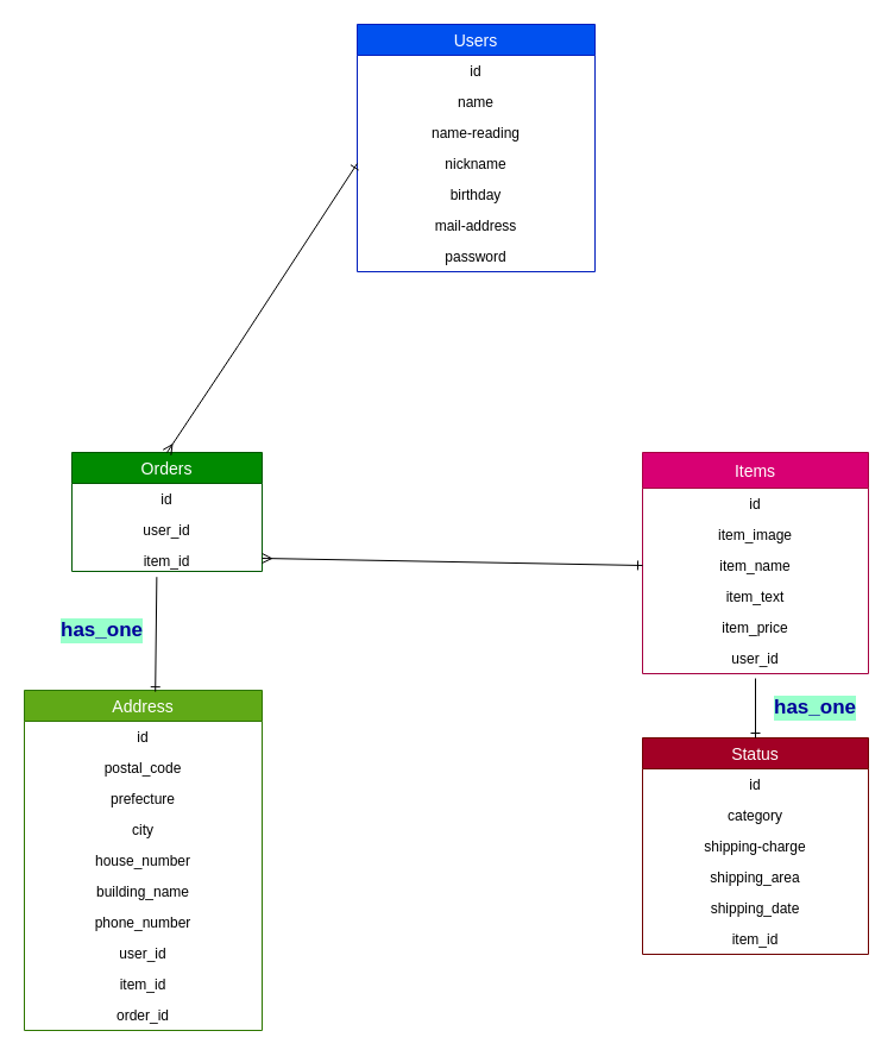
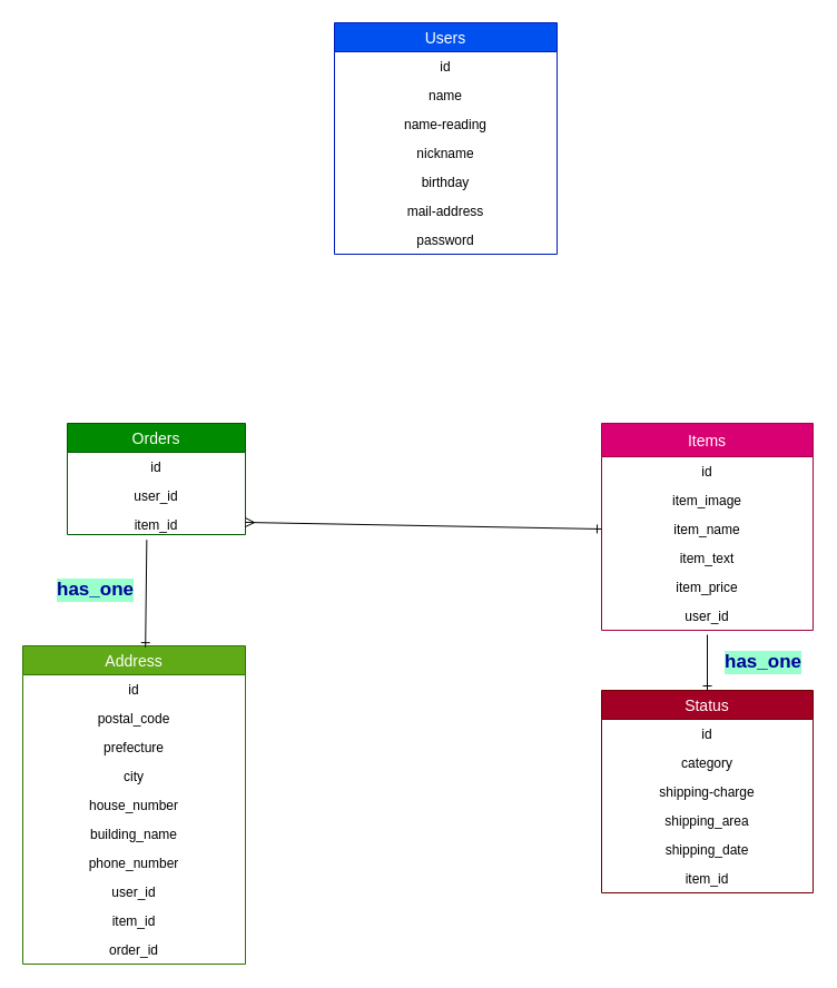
- <mxCell id="39" style="edgeStyle=none;rounded=0;orthogonalLoop=1;jettySize=auto;html=1;exitX=0;exitY=0.5;exitDx=0;exitDy=0;entryX=0.5;entryY=0;entryDx=0;entryDy=0;endArrow=ERmany;endFill=0;startArrow=ERone;startFill=0;" edge="1" parent="1" source="24" target="2"><mxGeometry relative="1" as="geometry"><Array as="points"><mxPoint x="200" y="290" /></Array></mxGeometry></mxCell>
